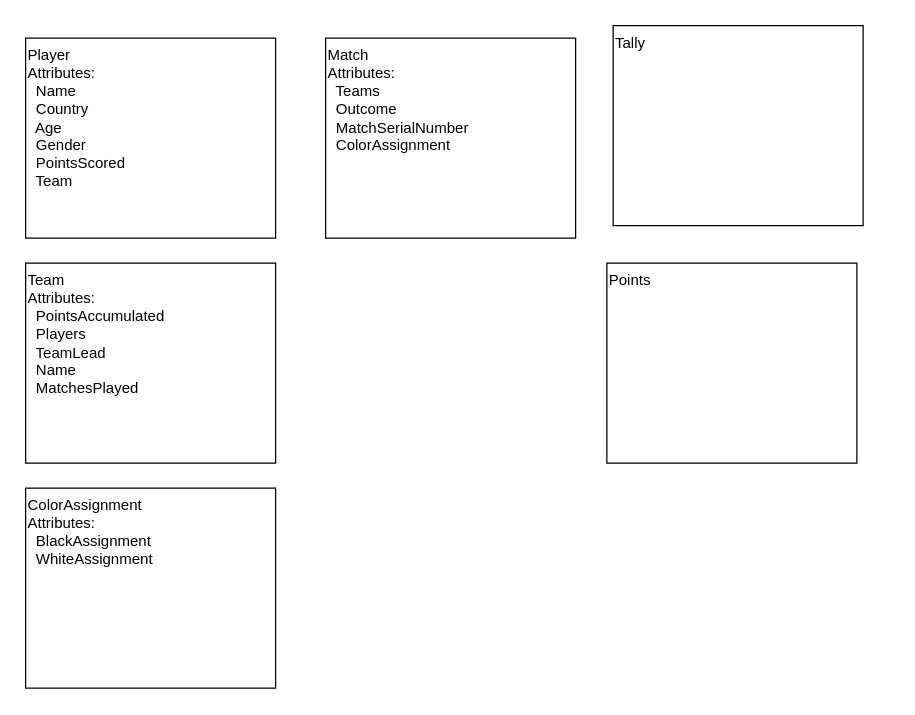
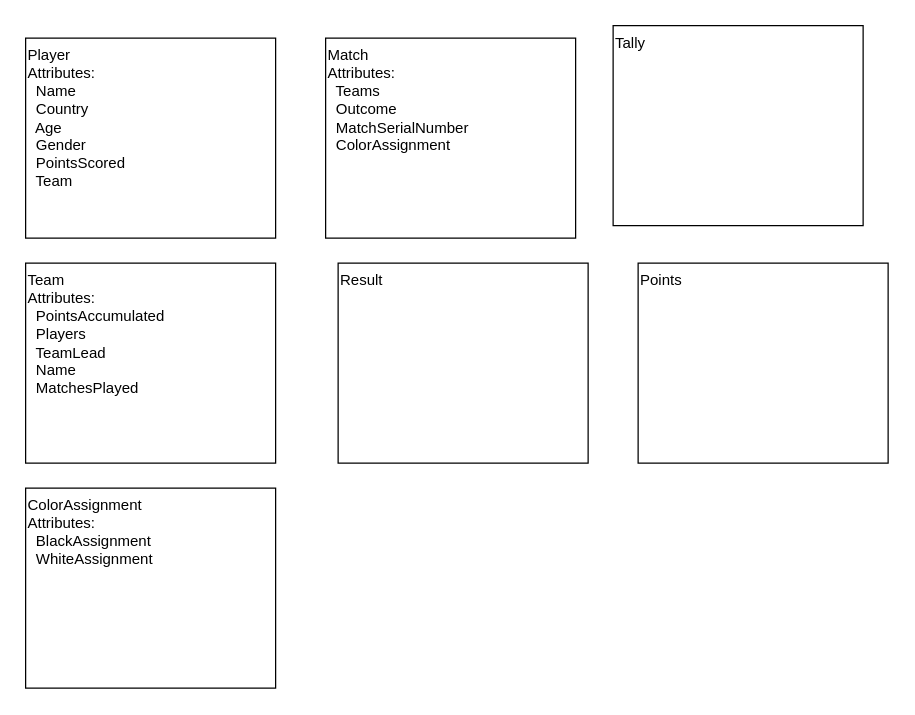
+ <mxCell id="5" value="Result" style="rounded=0;whiteSpace=wrap;html=1;verticalAlign=top;align=left;" vertex="1" parent="1"><mxGeometry x="270" y="210" width="200" height="160" as="geometry" /></mxCell>
- <mxCell id="7" value="Points" style="rounded=0;whiteSpace=wrap;html=1;verticalAlign=top;align=left;" vertex="1" parent="1"><mxGeometry x="485" y="210" width="200" height="160" as="geometry" /></mxCell>
+ <mxCell id="7" value="Points" style="rounded=0;whiteSpace=wrap;html=1;verticalAlign=top;align=left;" vertex="1" parent="1"><mxGeometry x="510" y="210" width="200" height="160" as="geometry" /></mxCell>
